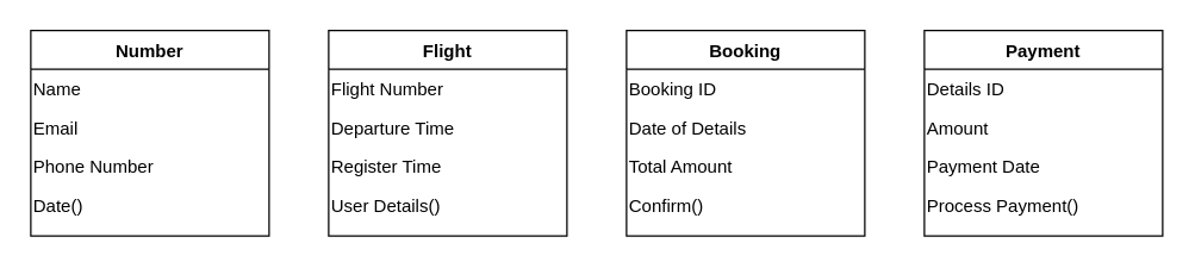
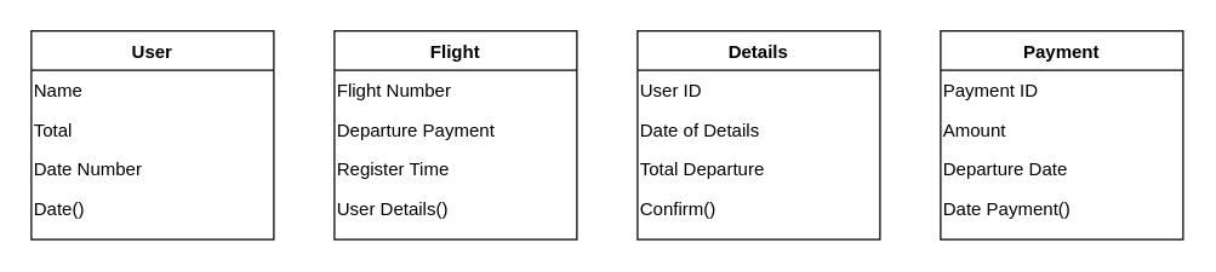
- <mxCell id="2" value="Number" style="swimlane;fontStyle=1;align=center;verticalAlign=top;childLayout=stackLayout;horizontal=1;startSize=26;" parent="1" vertex="1"><mxGeometry x="20" y="20" width="160" height="138" as="geometry" /></mxCell>
+ <mxCell id="2" value="User" style="swimlane;fontStyle=1;align=center;verticalAlign=top;childLayout=stackLayout;horizontal=1;startSize=26;" parent="1" vertex="1"><mxGeometry x="20" y="20" width="160" height="138" as="geometry" /></mxCell>
- <mxCell id="12" value="Booking" style="swimlane;fontStyle=1;align=center;verticalAlign=top;childLayout=stackLayout;horizontal=1;startSize=26;" parent="1" vertex="1"><mxGeometry x="420" y="20" width="160" height="138" as="geometry" /></mxCell>
+ <mxCell id="12" value="Details" style="swimlane;fontStyle=1;align=center;verticalAlign=top;childLayout=stackLayout;horizontal=1;startSize=26;" parent="1" vertex="1"><mxGeometry x="420" y="20" width="160" height="138" as="geometry" /></mxCell>
- <mxCell id="13" value="Booking ID" style="text;align=left;" parent="12" vertex="1"><mxGeometry y="26" width="160" height="26" as="geometry" /></mxCell>
+ <mxCell id="13" value="User ID" style="text;align=left;" parent="12" vertex="1"><mxGeometry y="26" width="160" height="26" as="geometry" /></mxCell>
- <mxCell id="18" value="Details ID" style="text;align=left;" parent="17" vertex="1"><mxGeometry y="26" width="160" height="26" as="geometry" /></mxCell>
+ <mxCell id="18" value="Payment ID" style="text;align=left;" parent="17" vertex="1"><mxGeometry y="26" width="160" height="26" as="geometry" /></mxCell>
- <mxCell id="4" value="Email" style="text;align=left;" parent="2" vertex="1"><mxGeometry y="52" width="160" height="26" as="geometry" /></mxCell>
+ <mxCell id="4" value="Total" style="text;align=left;" parent="2" vertex="1"><mxGeometry y="52" width="160" height="26" as="geometry" /></mxCell>
- <mxCell id="9" value="Departure Time" style="text;align=left;" parent="7" vertex="1"><mxGeometry y="52" width="160" height="26" as="geometry" /></mxCell>
+ <mxCell id="9" value="Departure Payment" style="text;align=left;" parent="7" vertex="1"><mxGeometry y="52" width="160" height="26" as="geometry" /></mxCell>
- <mxCell id="5" value="Phone Number" style="text;align=left;" parent="2" vertex="1"><mxGeometry y="78" width="160" height="26" as="geometry" /></mxCell>
+ <mxCell id="5" value="Date Number" style="text;align=left;" parent="2" vertex="1"><mxGeometry y="78" width="160" height="26" as="geometry" /></mxCell>
- <mxCell id="15" value="Total Amount" style="text;align=left;" parent="12" vertex="1"><mxGeometry y="78" width="160" height="26" as="geometry" /></mxCell>
+ <mxCell id="15" value="Total Departure" style="text;align=left;" parent="12" vertex="1"><mxGeometry y="78" width="160" height="26" as="geometry" /></mxCell>
- <mxCell id="20" value="Payment Date" style="text;align=left;" parent="17" vertex="1"><mxGeometry y="78" width="160" height="26" as="geometry" /></mxCell>
+ <mxCell id="20" value="Departure Date" style="text;align=left;" parent="17" vertex="1"><mxGeometry y="78" width="160" height="26" as="geometry" /></mxCell>
- <mxCell id="21" value="Process Payment()" style="text;align=left;" parent="17" vertex="1"><mxGeometry y="104" width="160" height="26" as="geometry" /></mxCell>
+ <mxCell id="21" value="Date Payment()" style="text;align=left;" parent="17" vertex="1"><mxGeometry y="104" width="160" height="26" as="geometry" /></mxCell>
